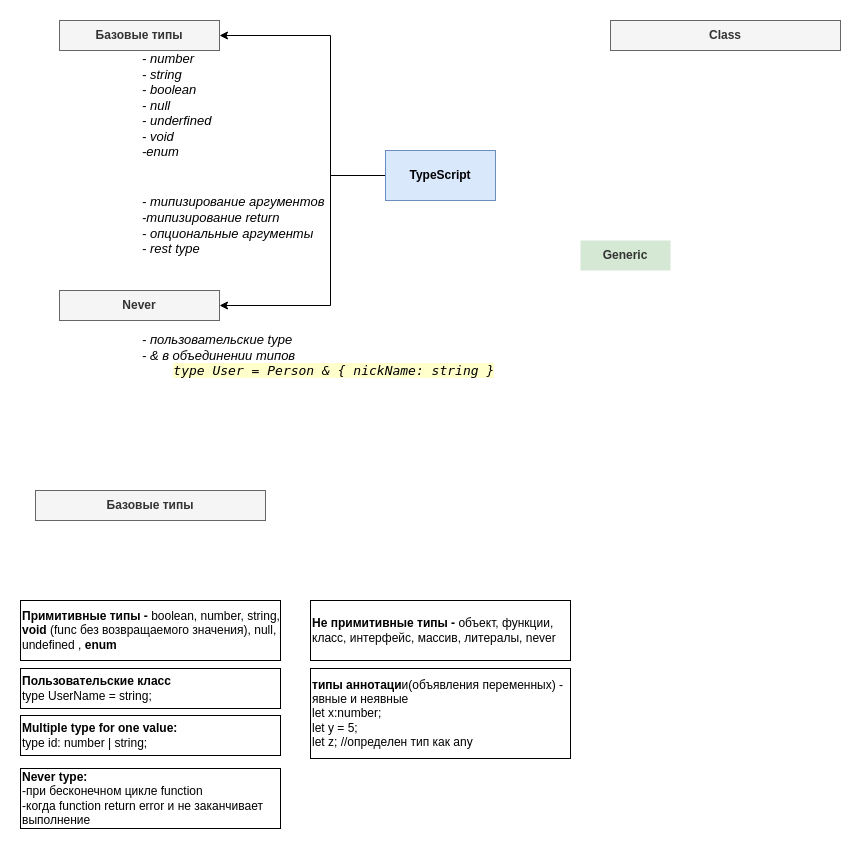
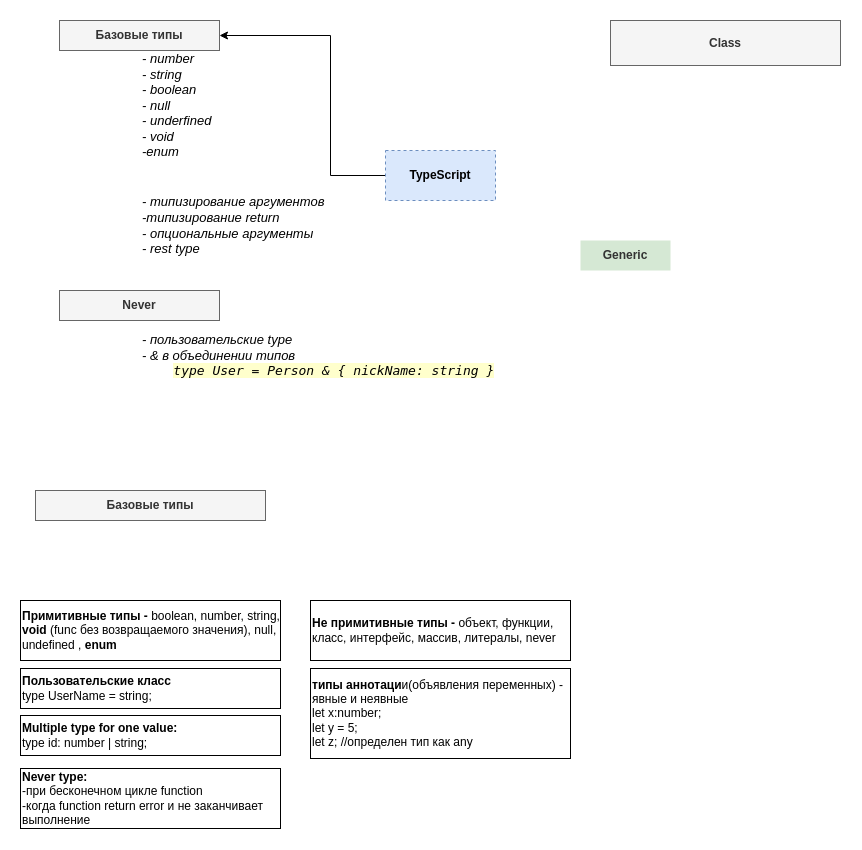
- <mxCell id="12" value="Class" style="rounded=0;whiteSpace=wrap;html=1;fillColor=#f5f5f5;strokeColor=#666666;fontColor=#333333;fontStyle=1" parent="1" vertex="1"><mxGeometry x="610" y="20" width="230" height="30" as="geometry" /></mxCell>
+ <mxCell id="12" value="Class" style="rounded=0;whiteSpace=wrap;html=1;fillColor=#f5f5f5;strokeColor=#666666;fontColor=#333333;fontStyle=1" parent="1" vertex="1"><mxGeometry x="610" y="20" width="230" height="45" as="geometry" /></mxCell>
- <mxCell id="4" value="TypeScript" style="rounded=0;whiteSpace=wrap;html=1;fillColor=#dae8fc;strokeColor=#6c8ebf;fontStyle=1" parent="1" vertex="1"><mxGeometry x="385" y="150" width="110" height="50" as="geometry" /></mxCell>
+ <mxCell id="4" value="TypeScript" style="rounded=0;whiteSpace=wrap;html=1;fillColor=#dae8fc;strokeColor=#6c8ebf;fontStyle=1;dashed=1;" parent="1" vertex="1"><mxGeometry x="385" y="150" width="110" height="50" as="geometry" /></mxCell>
- <mxCell id="3" style="edgeStyle=orthogonalEdgeStyle;rounded=0;orthogonalLoop=1;jettySize=auto;html=1;exitX=0;exitY=0.5;exitDx=0;exitDy=0;entryX=1;entryY=0.5;entryDx=0;entryDy=0;fontSize=13;fontColor=#000000;" parent="1" source="4" target="11" edge="1"><mxGeometry relative="1" as="geometry"><Array as="points"><mxPoint x="330" y="175" /><mxPoint x="330" y="305" /></Array></mxGeometry></mxCell>
